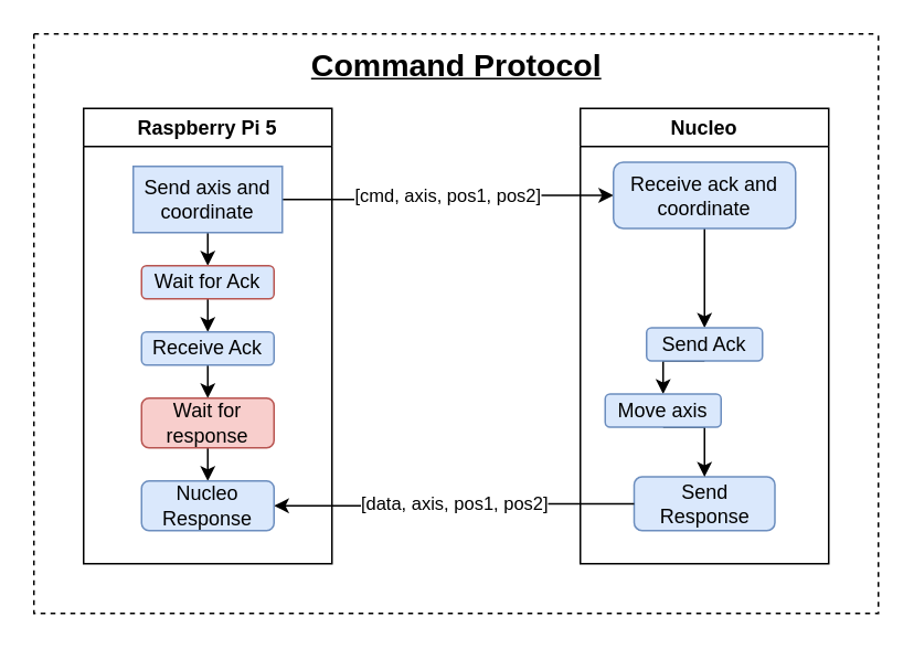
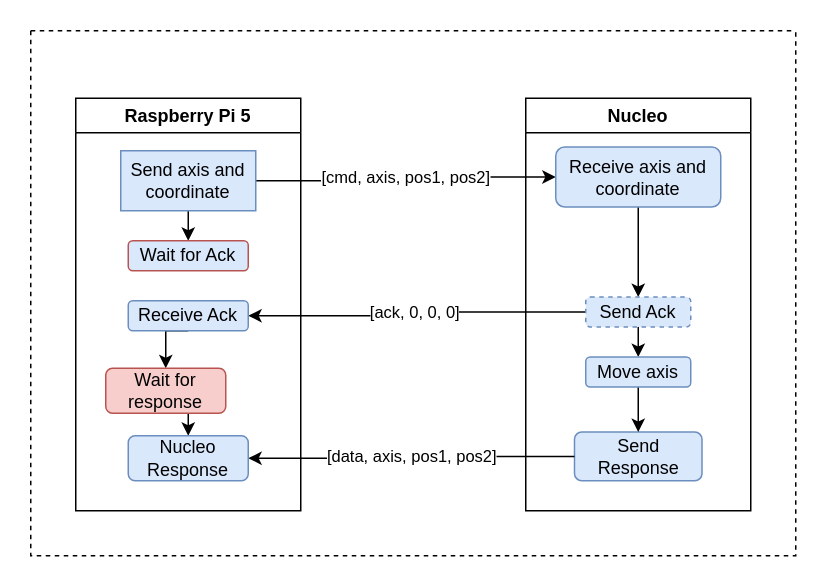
- <mxCell id="27" value="&lt;b&gt;&lt;u&gt;&lt;font style=&quot;font-size: 19px;&quot;&gt;Command Protocol&lt;/font&gt;&lt;/u&gt;&lt;/b&gt;" style="text;html=1;align=center;verticalAlign=middle;resizable=0;points=[];autosize=1;strokeColor=none;fillColor=none;" vertex="1" parent="26"><mxGeometry x="155" width="200" height="40" as="geometry" /></mxCell>
- <mxCell id="21" value="Receive ack and coordinate" style="rounded=1;whiteSpace=wrap;html=1;fillColor=#dae8fc;strokeColor=#6c8ebf;" vertex="1" parent="1"><mxGeometry x="370" y="97.5" width="110" height="40" as="geometry" /></mxCell>
+ <mxCell id="21" value="Receive axis and coordinate" style="rounded=1;whiteSpace=wrap;html=1;fillColor=#dae8fc;strokeColor=#6c8ebf;" vertex="1" parent="1"><mxGeometry x="370" y="97.5" width="110" height="40" as="geometry" /></mxCell>
- <mxCell id="13" style="edgeStyle=orthogonalEdgeStyle;rounded=0;orthogonalLoop=1;jettySize=auto;html=1;exitX=0.5;exitY=1;exitDx=0;exitDy=0;entryX=0.5;entryY=0;entryDx=0;entryDy=0;" edge="1" parent="1" source="14" target="16"><mxGeometry relative="1" as="geometry" /></mxCell>
- <mxCell id="23" value="Send Ack" style="rounded=1;whiteSpace=wrap;html=1;fillColor=#dae8fc;strokeColor=#6c8ebf;" vertex="1" parent="1"><mxGeometry x="390" y="197.5" width="70" height="20" as="geometry" /></mxCell>
+ <mxCell id="23" value="Send Ack" style="rounded=1;whiteSpace=wrap;html=1;fillColor=#dae8fc;strokeColor=#6c8ebf;dashed=1;" vertex="1" parent="1"><mxGeometry x="390" y="197.5" width="70" height="20" as="geometry" /></mxCell>
+ <mxCell id="7" style="edgeStyle=orthogonalEdgeStyle;rounded=0;orthogonalLoop=1;jettySize=auto;html=1;exitX=0;exitY=0.5;exitDx=0;exitDy=0;entryX=1;entryY=0.5;entryDx=0;entryDy=0;" edge="1" parent="1" source="23" target="16"><mxGeometry relative="1" as="geometry" /></mxCell>
+ <mxCell id="8" value="[ack, 0, 0, 0]" style="edgeLabel;html=1;align=center;verticalAlign=middle;resizable=0;points=[];" vertex="1" connectable="0" parent="7"><mxGeometry x="0.004" relative="1" as="geometry"><mxPoint x="-2" y="-2" as="offset" /></mxGeometry></mxCell>
- <mxCell id="25" value="Move axis" style="rounded=1;whiteSpace=wrap;html=1;fillColor=#dae8fc;strokeColor=#6c8ebf;" vertex="1" parent="1"><mxGeometry x="365" y="237.5" width="70" height="20" as="geometry" /></mxCell>
+ <mxCell id="25" value="Move axis" style="rounded=1;whiteSpace=wrap;html=1;fillColor=#dae8fc;strokeColor=#6c8ebf;" vertex="1" parent="1"><mxGeometry x="390" y="237.5" width="70" height="20" as="geometry" /></mxCell>
- <mxCell id="18" value="Wait for response" style="rounded=1;whiteSpace=wrap;html=1;fillColor=#f8cecc;strokeColor=#b85450;" vertex="1" parent="1"><mxGeometry x="85" y="240" width="80" height="30" as="geometry" /></mxCell>
+ <mxCell id="18" value="Wait for response" style="rounded=1;whiteSpace=wrap;html=1;fillColor=#f8cecc;strokeColor=#b85450;" vertex="1" parent="1"><mxGeometry x="70" y="245" width="80" height="30" as="geometry" /></mxCell>
